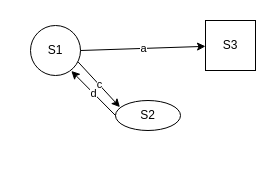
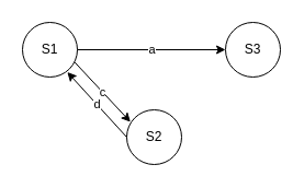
- <mxCell id="3" value="S3" style="whiteSpace=wrap;html=1;aspect=fixed;rounded=0;" vertex="1" parent="1"><mxGeometry x="205" y="20" width="50" height="50" as="geometry" /></mxCell>
+ <mxCell id="3" value="S3" style="ellipse;whiteSpace=wrap;html=1;aspect=fixed;" vertex="1" parent="1"><mxGeometry x="205" y="20" width="50" height="50" as="geometry" /></mxCell>
- <mxCell id="2" value="S1" style="ellipse;whiteSpace=wrap;html=1;aspect=fixed;" vertex="1" parent="1"><mxGeometry x="30" y="25" width="50" height="50" as="geometry" /></mxCell>
+ <mxCell id="2" value="S1" style="ellipse;whiteSpace=wrap;html=1;aspect=fixed;" vertex="1" parent="1"><mxGeometry x="20" y="20" width="50" height="50" as="geometry" /></mxCell>
- <mxCell id="4" value="S2" style="ellipse;whiteSpace=wrap;html=1;aspect=fixed;" vertex="1" parent="1"><mxGeometry x="115" y="100" width="65" height="30" as="geometry" /></mxCell>
+ <mxCell id="4" value="S2" style="ellipse;whiteSpace=wrap;html=1;aspect=fixed;" vertex="1" parent="1"><mxGeometry x="115" y="100" width="50" height="50" as="geometry" /></mxCell>
